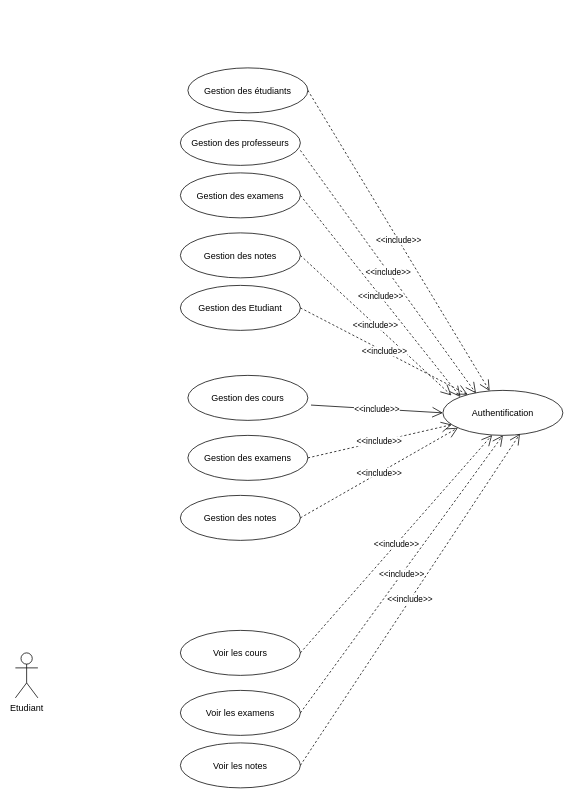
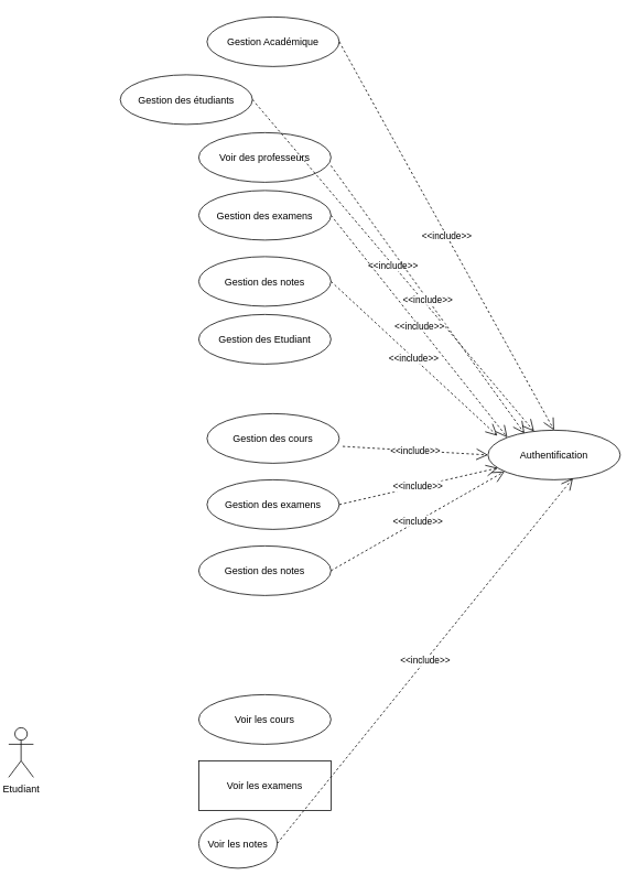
+ <mxCell id="5" value="Gestion Académique" style="ellipse;strokeColor=#000000;" vertex="1" parent="1"><mxGeometry x="250" y="20" width="160" height="60" as="geometry" /></mxCell>
- <mxCell id="3" value="Gestion des étudiants" style="ellipse;strokeColor=#000000;" vertex="1" parent="1"><mxGeometry x="250" y="90" width="160" height="60" as="geometry" /></mxCell>
+ <mxCell id="3" value="Gestion des étudiants" style="ellipse;strokeColor=#000000;" vertex="1" parent="1"><mxGeometry x="145" y="90" width="160" height="60" as="geometry" /></mxCell>
- <mxCell id="4" value="Gestion des professeurs" style="ellipse;strokeColor=#000000;" vertex="1" parent="1"><mxGeometry x="240" y="160" width="160" height="60" as="geometry" /></mxCell>
+ <mxCell id="4" value="Voir des professeurs" style="ellipse;strokeColor=#000000;" vertex="1" parent="1"><mxGeometry x="240" y="160" width="160" height="60" as="geometry" /></mxCell>
+ <mxCell id="16" value="&amp;lt;&amp;lt;include&amp;gt;&amp;gt;" style="endArrow=open;endSize=12;dashed=1;html=1;rounded=0;exitX=1;exitY=0.5;exitDx=0;exitDy=0;entryX=0.5;entryY=0;entryDx=0;entryDy=0;" edge="1" parent="1" source="5" target="15"><mxGeometry width="160" relative="1" as="geometry"><mxPoint x="410" y="310" as="sourcePoint" /><mxPoint x="570" y="310" as="targetPoint" /><mxPoint as="offset" /></mxGeometry></mxCell>
- <mxCell id="21" value="&amp;lt;&amp;lt;include&amp;gt;&amp;gt;" style="endArrow=open;endSize=12;dashed=1;html=1;rounded=0;exitX=1;exitY=0.5;exitDx=0;exitDy=0;" edge="1" parent="1" source="8" target="15"><mxGeometry width="160" relative="1" as="geometry"><mxPoint x="320" y="320" as="sourcePoint" /><mxPoint x="590" y="530" as="targetPoint" /></mxGeometry></mxCell>
- <mxCell id="22" value="&amp;lt;&amp;lt;include&amp;gt;&amp;gt;" style="endArrow=open;endSize=12;dashed=0;html=1;rounded=0;entryX=0;entryY=0.5;entryDx=0;entryDy=0;exitX=1.026;exitY=0.66;exitDx=0;exitDy=0;exitPerimeter=0;" edge="1" parent="1" source="11" target="15"><mxGeometry width="160" relative="1" as="geometry"><mxPoint x="320" y="600" as="sourcePoint" /><mxPoint x="480" y="600" as="targetPoint" /></mxGeometry></mxCell>
+ <mxCell id="22" value="&amp;lt;&amp;lt;include&amp;gt;&amp;gt;" style="endArrow=open;endSize=12;dashed=1;html=1;rounded=0;entryX=0;entryY=0.5;entryDx=0;entryDy=0;exitX=1.026;exitY=0.66;exitDx=0;exitDy=0;exitPerimeter=0;" edge="1" parent="1" source="11" target="15"><mxGeometry width="160" relative="1" as="geometry"><mxPoint x="320" y="600" as="sourcePoint" /><mxPoint x="480" y="600" as="targetPoint" /></mxGeometry></mxCell>
- <mxCell id="26" value="&amp;lt;&amp;lt;include&amp;gt;&amp;gt;" style="endArrow=open;endSize=12;dashed=1;html=1;rounded=0;entryX=0.5;entryY=1;entryDx=0;entryDy=0;exitX=1;exitY=0.5;exitDx=0;exitDy=0;" edge="1" parent="1" source="13" target="15"><mxGeometry width="160" relative="1" as="geometry"><mxPoint x="320" y="750" as="sourcePoint" /><mxPoint x="480" y="750" as="targetPoint" /></mxGeometry></mxCell>
- <mxCell id="25" value="&amp;lt;&amp;lt;include&amp;gt;&amp;gt;" style="endArrow=open;endSize=12;dashed=1;html=1;rounded=0;entryX=0.41;entryY=0.993;entryDx=0;entryDy=0;entryPerimeter=0;exitX=1;exitY=0.5;exitDx=0;exitDy=0;" edge="1" parent="1" source="14" target="15"><mxGeometry width="160" relative="1" as="geometry"><mxPoint x="320" y="750" as="sourcePoint" /><mxPoint x="480" y="750" as="targetPoint" /></mxGeometry></mxCell>
- <mxCell id="2" value="Etudiant" style="shape=umlActor;verticalLabelPosition=bottom;verticalAlign=top;html=1;" vertex="1" parent="1"><mxGeometry x="20" y="870" width="30" height="60" as="geometry" /></mxCell>
+ <mxCell id="2" value="Etudiant" style="shape=umlActor;verticalLabelPosition=bottom;verticalAlign=top;html=1;" vertex="1" parent="1"><mxGeometry x="10" y="880" width="30" height="60" as="geometry" /></mxCell>
- <mxCell id="13" value="Voir les examens" style="ellipse;strokeColor=#000000;" vertex="1" parent="1"><mxGeometry x="240" y="920" width="160" height="60" as="geometry" /></mxCell>
+ <mxCell id="13" value="Voir les examens" style="strokeColor=#000000;rounded=0;" vertex="1" parent="1"><mxGeometry x="240" y="920" width="160" height="60" as="geometry" /></mxCell>
- <mxCell id="12" value="Voir les notes" style="ellipse;strokeColor=#000000;" vertex="1" parent="1"><mxGeometry x="240" y="990" width="160" height="60" as="geometry" /></mxCell>
+ <mxCell id="12" value="Voir les notes" style="ellipse;strokeColor=#000000;" vertex="1" parent="1"><mxGeometry x="240" y="990" width="95" height="60" as="geometry" /></mxCell>
